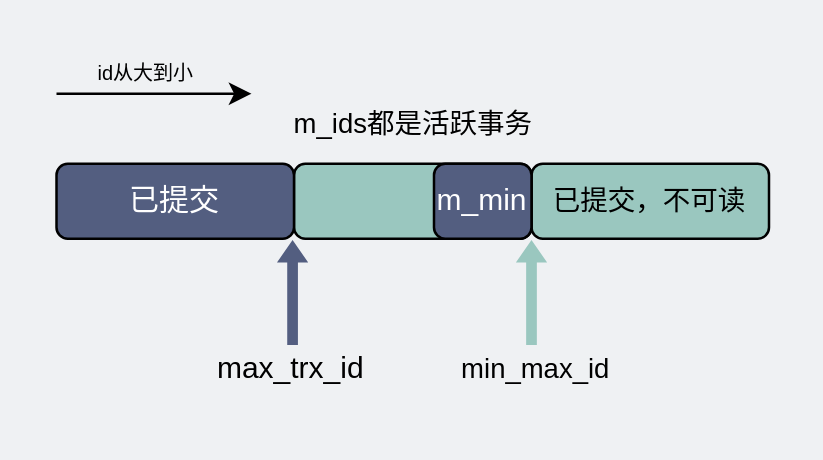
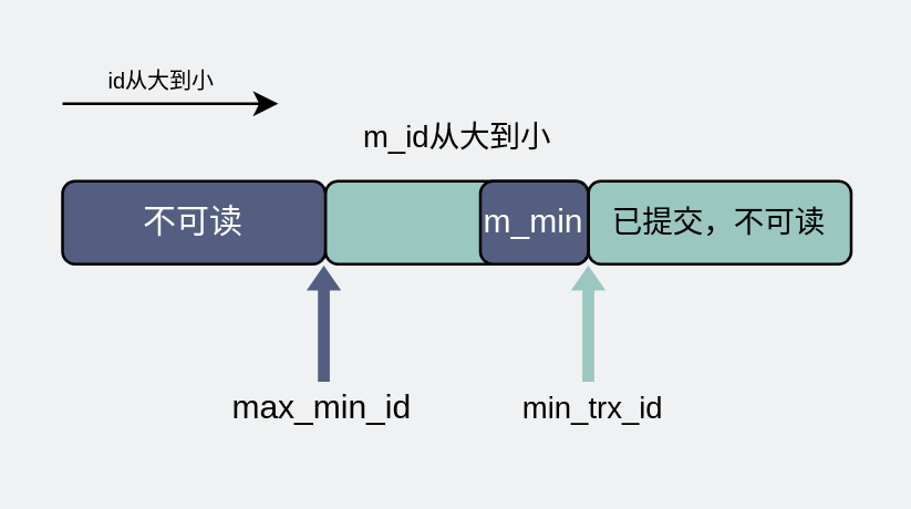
- <mxCell id="10" value="m_ids都是活跃事务" style="text;html=1;strokeColor=none;fillColor=none;align=center;verticalAlign=middle;whiteSpace=wrap;rounded=0;fontSize=11;" parent="1" vertex="1"><mxGeometry x="110" y="35" width="110" height="27" as="geometry" /></mxCell>
+ <mxCell id="10" value="m_id从大到小" style="text;html=1;strokeColor=none;fillColor=none;align=center;verticalAlign=middle;whiteSpace=wrap;rounded=0;fontSize=11;" parent="1" vertex="1"><mxGeometry x="110" y="35" width="110" height="27" as="geometry" /></mxCell>
- <mxCell id="4" value="已提交" style="rounded=1;whiteSpace=wrap;html=1;fillColor=#535E80;fontColor=#FFFFFF;" parent="1" vertex="1"><mxGeometry x="22" y="65" width="95" height="30" as="geometry" /></mxCell>
+ <mxCell id="4" value="不可读" style="rounded=1;whiteSpace=wrap;html=1;fillColor=#535E80;fontColor=#FFFFFF;" parent="1" vertex="1"><mxGeometry x="22" y="65" width="95" height="30" as="geometry" /></mxCell>
- <mxCell id="6" value="max_trx_id" style="text;html=1;strokeColor=none;fillColor=none;align=center;verticalAlign=middle;whiteSpace=wrap;rounded=0;" parent="1" vertex="1"><mxGeometry x="86" y="132" width="60" height="30" as="geometry" /></mxCell>
+ <mxCell id="6" value="max_min_id" style="text;html=1;strokeColor=none;fillColor=none;align=center;verticalAlign=middle;whiteSpace=wrap;rounded=0;" parent="1" vertex="1"><mxGeometry x="86" y="132" width="60" height="30" as="geometry" /></mxCell>
- <mxCell id="8" value="&lt;font style=&quot;font-size: 11px&quot;&gt;min_max_id&lt;/font&gt;" style="text;html=1;strokeColor=none;fillColor=none;align=center;verticalAlign=middle;whiteSpace=wrap;rounded=0;" parent="1" vertex="1"><mxGeometry x="184" y="132" width="60" height="30" as="geometry" /></mxCell>
+ <mxCell id="8" value="&lt;font style=&quot;font-size: 11px&quot;&gt;min_trx_id&lt;/font&gt;" style="text;html=1;strokeColor=none;fillColor=none;align=center;verticalAlign=middle;whiteSpace=wrap;rounded=0;" parent="1" vertex="1"><mxGeometry x="184" y="132" width="60" height="30" as="geometry" /></mxCell>
